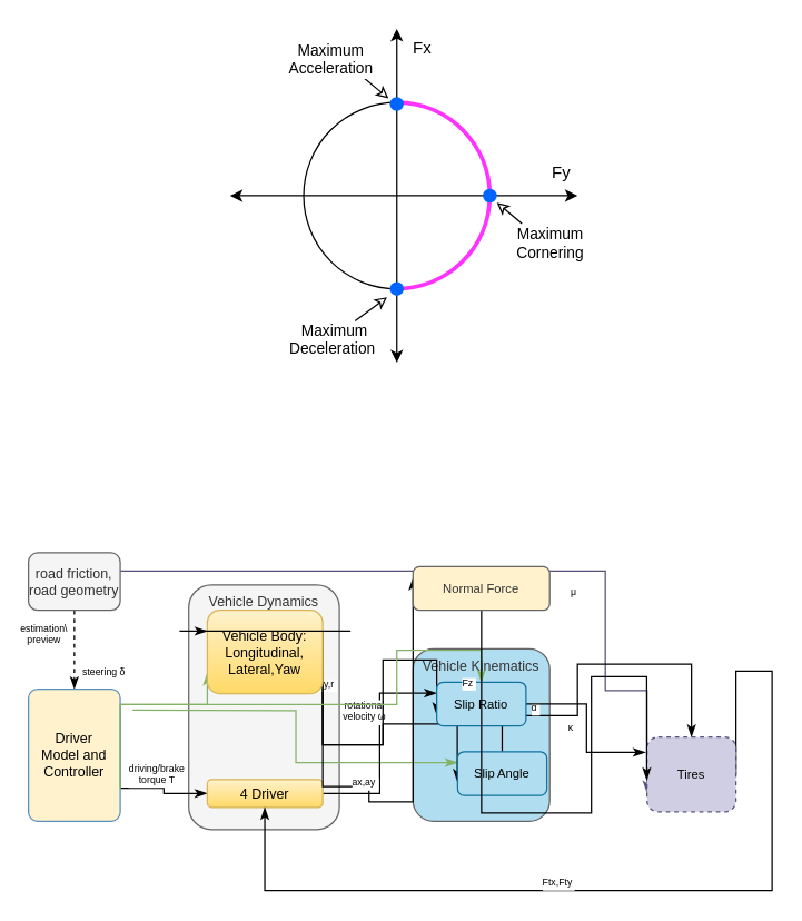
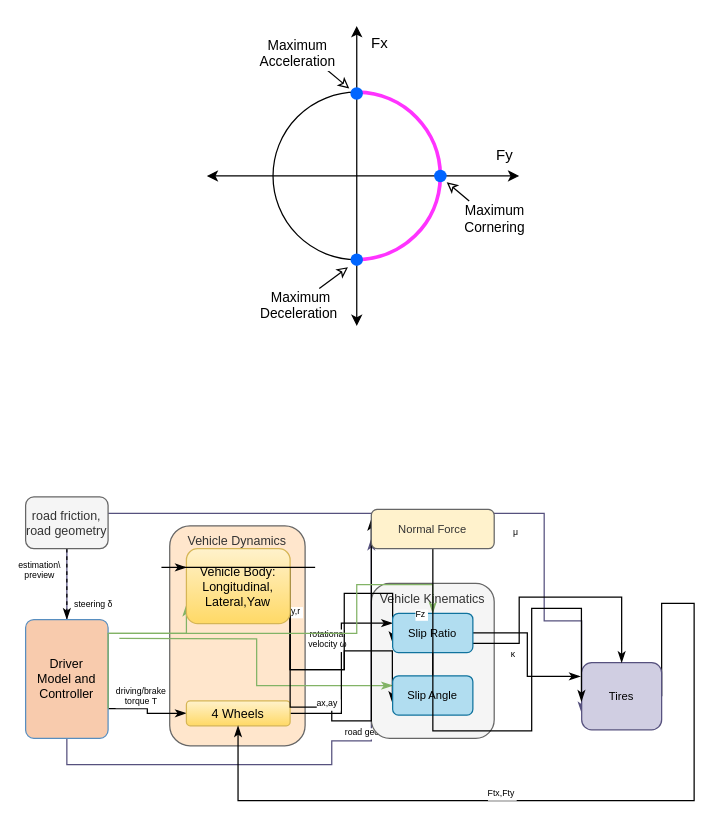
- <mxCell id="10" value="Vehicle Dynamics" style="rounded=1;align=center;verticalAlign=top;fontSize=10;fontStyle=0;strokeColor=#666666;fillColor=#f5f5f5;fontColor=#333333;glass=0;" parent="1" vertex="1"><mxGeometry x="135.32" y="420" width="108.35" height="176" as="geometry" /></mxCell>
+ <mxCell id="10" value="Vehicle Dynamics" style="rounded=1;align=center;verticalAlign=top;fontSize=10;fontStyle=0;strokeColor=#666666;fillColor=#ffe6cc;fontColor=#333333;glass=0;" parent="1" vertex="1"><mxGeometry x="135.32" y="420" width="108.35" height="176" as="geometry" /></mxCell>
- <mxCell id="9" value="Vehicle Kinematics" style="rounded=1;align=center;verticalAlign=top;fontSize=10;fontStyle=0;strokeColor=#666666;fillColor=#b1ddf0;fontColor=#333333;glass=0;" parent="1" vertex="1"><mxGeometry x="296.65" y="466" width="98.35" height="124" as="geometry" /></mxCell>
+ <mxCell id="9" value="Vehicle Kinematics" style="rounded=1;align=center;verticalAlign=top;fontSize=10;fontStyle=0;strokeColor=#666666;fillColor=#f5f5f5;fontColor=#333333;glass=0;" parent="1" vertex="1"><mxGeometry x="296.65" y="466" width="98.35" height="124" as="geometry" /></mxCell>
- <mxCell id="16" value="Driver &#10;Model and &#10;Controller" style="rounded=1;align=center;verticalAlign=middle;fontSize=10;fontStyle=0;fillColor=#fff2cc;strokeColor=#578EC0;arcSize=10;" parent="1" vertex="1"><mxGeometry x="20" y="494.97" width="66" height="95.03" as="geometry" /></mxCell>
+ <mxCell id="16" value="Driver &#10;Model and &#10;Controller" style="rounded=1;align=center;verticalAlign=middle;fontSize=10;fontStyle=0;fillColor=#F8CBAD;strokeColor=#578EC0;arcSize=10;" parent="1" vertex="1"><mxGeometry x="20" y="494.97" width="66" height="95.03" as="geometry" /></mxCell>
- <mxCell id="32" value="Slip Angle" style="rounded=1;align=center;verticalAlign=middle;fillColor=#b1ddf0;strokeColor=#10739e;fontSize=9;fontStyle=0;" parent="1" vertex="1"><mxGeometry x="328.72" y="540" width="64.21" height="31.42" as="geometry" /></mxCell>
+ <mxCell id="32" value="Slip Angle" style="rounded=1;align=center;verticalAlign=middle;fillColor=#b1ddf0;strokeColor=#10739e;fontSize=9;fontStyle=0;" parent="1" vertex="1"><mxGeometry x="313.72" y="540" width="64.21" height="31.42" as="geometry" /></mxCell>
- <mxCell id="23" value="Tires" style="rounded=1;align=center;verticalAlign=middle;fillColor=#d0cee2;strokeColor=#56517e;fontSize=9;fontStyle=0;dashed=1;" parent="1" vertex="1"><mxGeometry x="465" y="529.51" width="64" height="53.76" as="geometry" /></mxCell>
+ <mxCell id="23" value="Tires" style="rounded=1;align=center;verticalAlign=middle;fillColor=#d0cee2;strokeColor=#56517e;fontSize=9;fontStyle=0;" parent="1" vertex="1"><mxGeometry x="465" y="529.51" width="64" height="53.76" as="geometry" /></mxCell>
- <mxCell id="19" value="4 Driver" style="rounded=1;align=center;verticalAlign=middle;fontSize=10;fontStyle=0;fillColor=#fff2cc;strokeColor=#d6b656;gradientColor=#ffd966;" parent="1" vertex="1"><mxGeometry x="148.68" y="560.005" width="83" height="20" as="geometry" /></mxCell>
+ <mxCell id="19" value="4 Wheels" style="rounded=1;align=center;verticalAlign=middle;fontSize=10;fontStyle=0;fillColor=#fff2cc;strokeColor=#d6b656;gradientColor=#ffd966;" parent="1" vertex="1"><mxGeometry x="148.68" y="560.005" width="83" height="20" as="geometry" /></mxCell>
+ <mxCell id="2" value="" style="edgeStyle=orthogonalEdgeStyle;rounded=0;orthogonalLoop=1;jettySize=auto;entryX=0;entryY=0.75;entryDx=0;entryDy=0;startArrow=none;startFill=0;endArrow=classicThin;endFill=1;fontSize=10;fillColor=#d0cee2;strokeColor=#56517e;" parent="1" source="8" target="39" edge="1"><mxGeometry relative="1" as="geometry"><Array as="points"><mxPoint x="265" y="611" /><mxPoint x="265" y="592" /></Array></mxGeometry></mxCell>
+ <mxCell id="3" value="road geometry" style="edgeLabel;align=center;verticalAlign=middle;resizable=0;points=[];fontSize=7;" parent="2" vertex="1" connectable="0"><mxGeometry x="0.278" y="1" relative="1" as="geometry"><mxPoint x="36.62" y="-25.42" as="offset" /></mxGeometry></mxCell>
